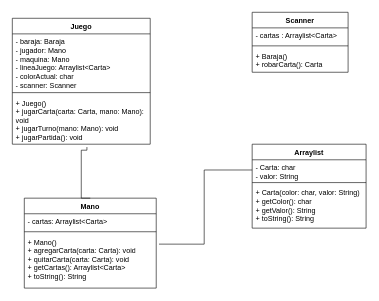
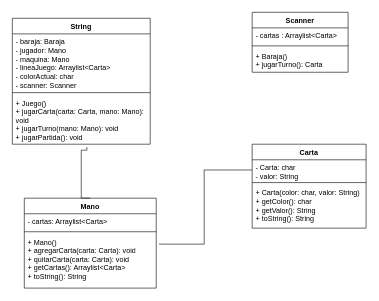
- <mxCell id="2" value="Juego" style="swimlane;fontStyle=1;align=center;verticalAlign=top;childLayout=stackLayout;horizontal=1;startSize=26;horizontalStack=0;resizeParent=1;resizeParentMax=0;resizeLast=0;collapsible=1;marginBottom=0;whiteSpace=wrap;html=1;" vertex="1" parent="1"><mxGeometry x="20" y="30" width="230" height="210" as="geometry" /></mxCell>
+ <mxCell id="2" value="String" style="swimlane;fontStyle=1;align=center;verticalAlign=top;childLayout=stackLayout;horizontal=1;startSize=26;horizontalStack=0;resizeParent=1;resizeParentMax=0;resizeLast=0;collapsible=1;marginBottom=0;whiteSpace=wrap;html=1;" vertex="1" parent="1"><mxGeometry x="20" y="30" width="230" height="210" as="geometry" /></mxCell>
- <mxCell id="9" value="+ Baraja()&lt;div&gt;+ robarCarta(): Carta&lt;/div&gt;" style="text;strokeColor=none;fillColor=none;align=left;verticalAlign=top;spacingLeft=4;spacingRight=4;overflow=hidden;rotatable=0;points=[[0,0.5],[1,0.5]];portConstraint=eastwest;whiteSpace=wrap;html=1;" vertex="1" parent="6"><mxGeometry y="60" width="160" height="40" as="geometry" /></mxCell>
+ <mxCell id="9" value="+ Baraja()&lt;div&gt;+ jugarTurno(): Carta&lt;/div&gt;" style="text;strokeColor=none;fillColor=none;align=left;verticalAlign=top;spacingLeft=4;spacingRight=4;overflow=hidden;rotatable=0;points=[[0,0.5],[1,0.5]];portConstraint=eastwest;whiteSpace=wrap;html=1;" vertex="1" parent="6"><mxGeometry y="60" width="160" height="40" as="geometry" /></mxCell>
- <mxCell id="10" value="Arraylist" style="swimlane;fontStyle=1;align=center;verticalAlign=top;childLayout=stackLayout;horizontal=1;startSize=26;horizontalStack=0;resizeParent=1;resizeParentMax=0;resizeLast=0;collapsible=1;marginBottom=0;whiteSpace=wrap;html=1;" vertex="1" parent="1"><mxGeometry x="420" y="240" width="190" height="140" as="geometry" /></mxCell>
+ <mxCell id="10" value="Carta" style="swimlane;fontStyle=1;align=center;verticalAlign=top;childLayout=stackLayout;horizontal=1;startSize=26;horizontalStack=0;resizeParent=1;resizeParentMax=0;resizeLast=0;collapsible=1;marginBottom=0;whiteSpace=wrap;html=1;" vertex="1" parent="1"><mxGeometry x="420" y="240" width="190" height="140" as="geometry" /></mxCell>
